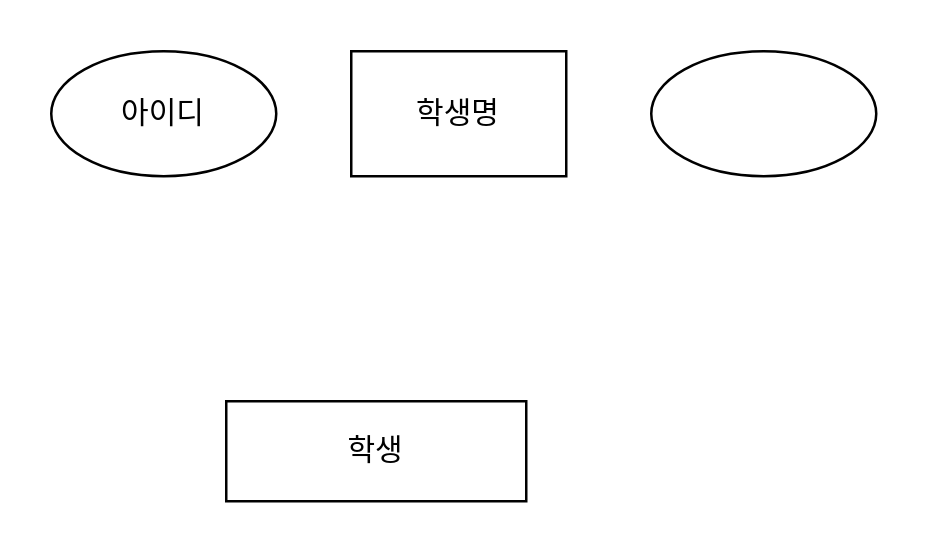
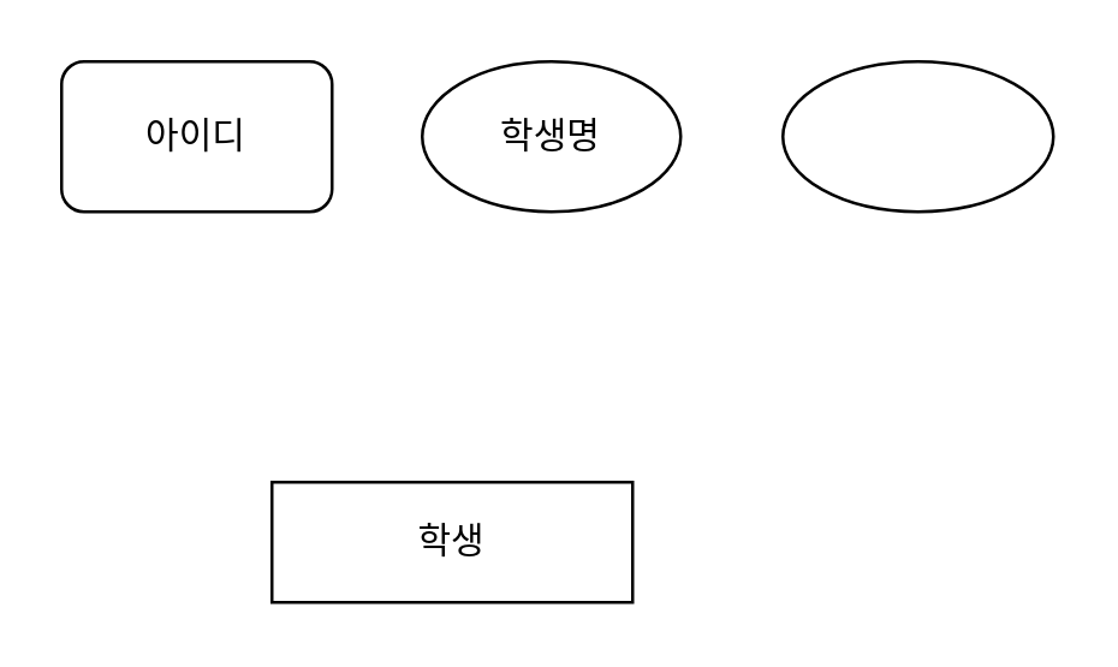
- <mxCell id="2" value="아이디" style="ellipse;whiteSpace=wrap;html=1;" vertex="1" parent="1"><mxGeometry x="20" y="20" width="90" height="50" as="geometry" /></mxCell>
+ <mxCell id="2" value="아이디" style="whiteSpace=wrap;html=1;rounded=1;" vertex="1" parent="1"><mxGeometry x="20" y="20" width="90" height="50" as="geometry" /></mxCell>
- <mxCell id="3" value="학생명" style="whiteSpace=wrap;html=1;rounded=0;" vertex="1" parent="1"><mxGeometry x="140" y="20" width="86" height="50" as="geometry" /></mxCell>
+ <mxCell id="3" value="학생명" style="ellipse;whiteSpace=wrap;html=1;" vertex="1" parent="1"><mxGeometry x="140" y="20" width="86" height="50" as="geometry" /></mxCell>
